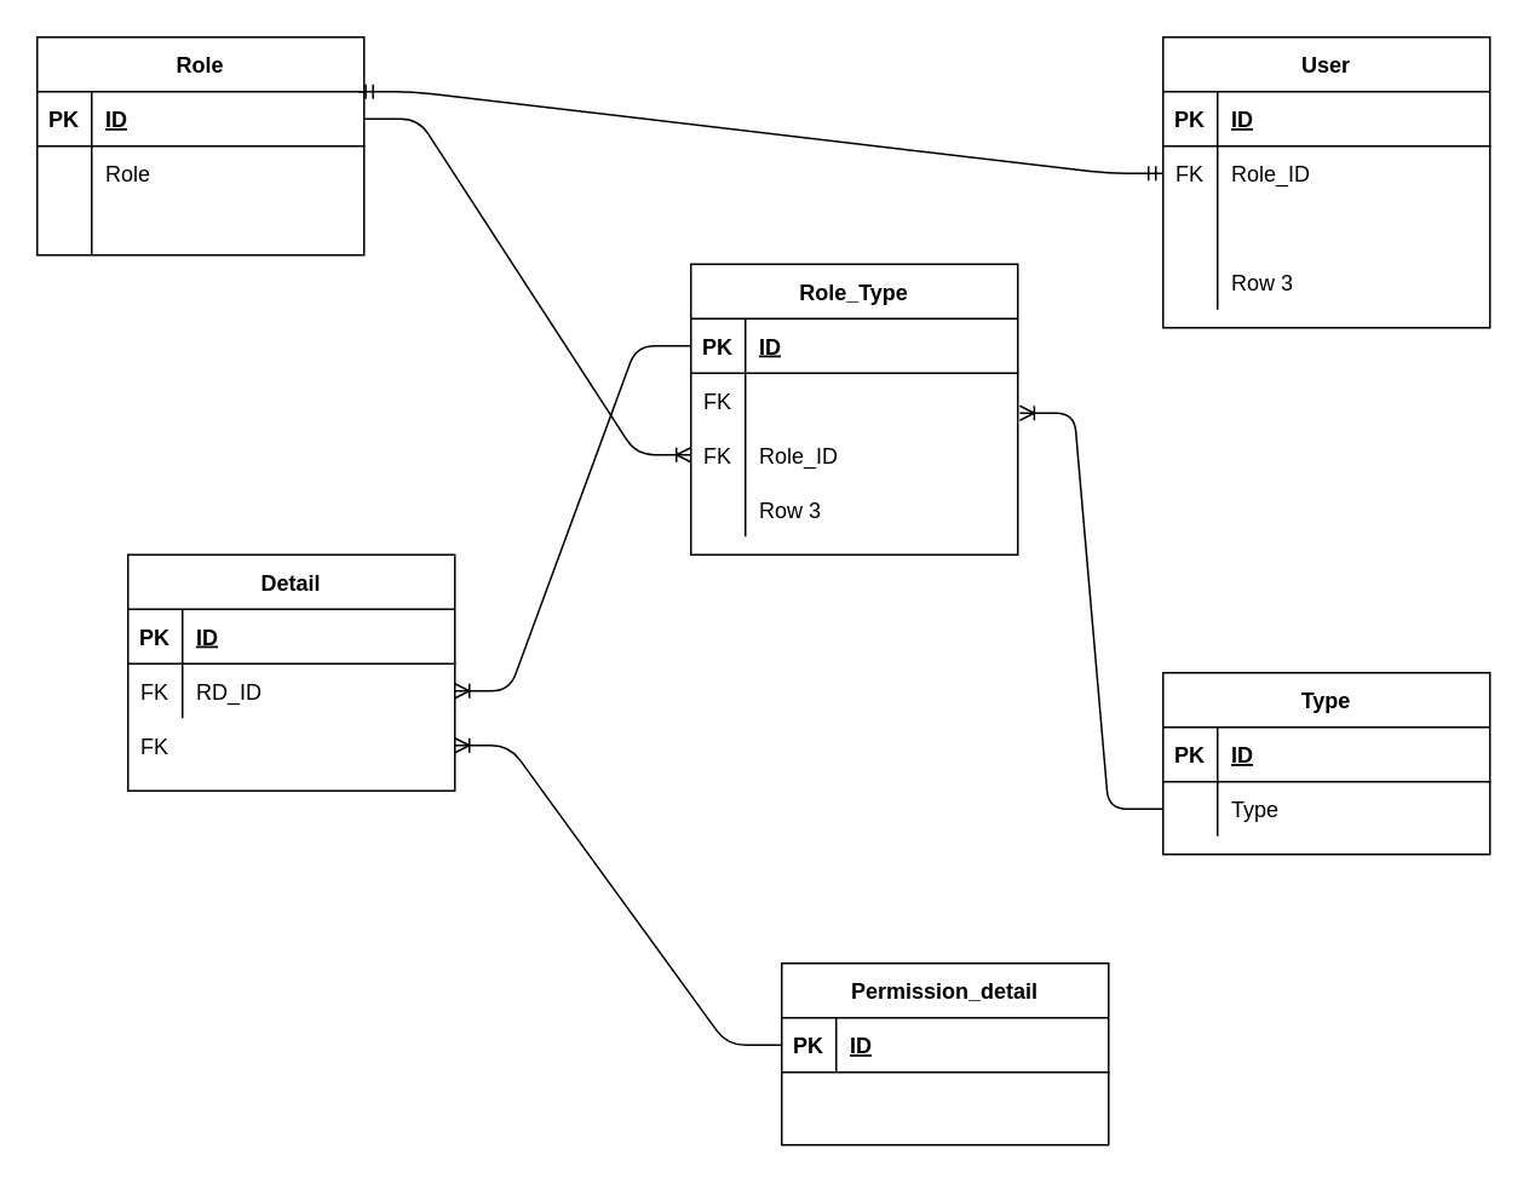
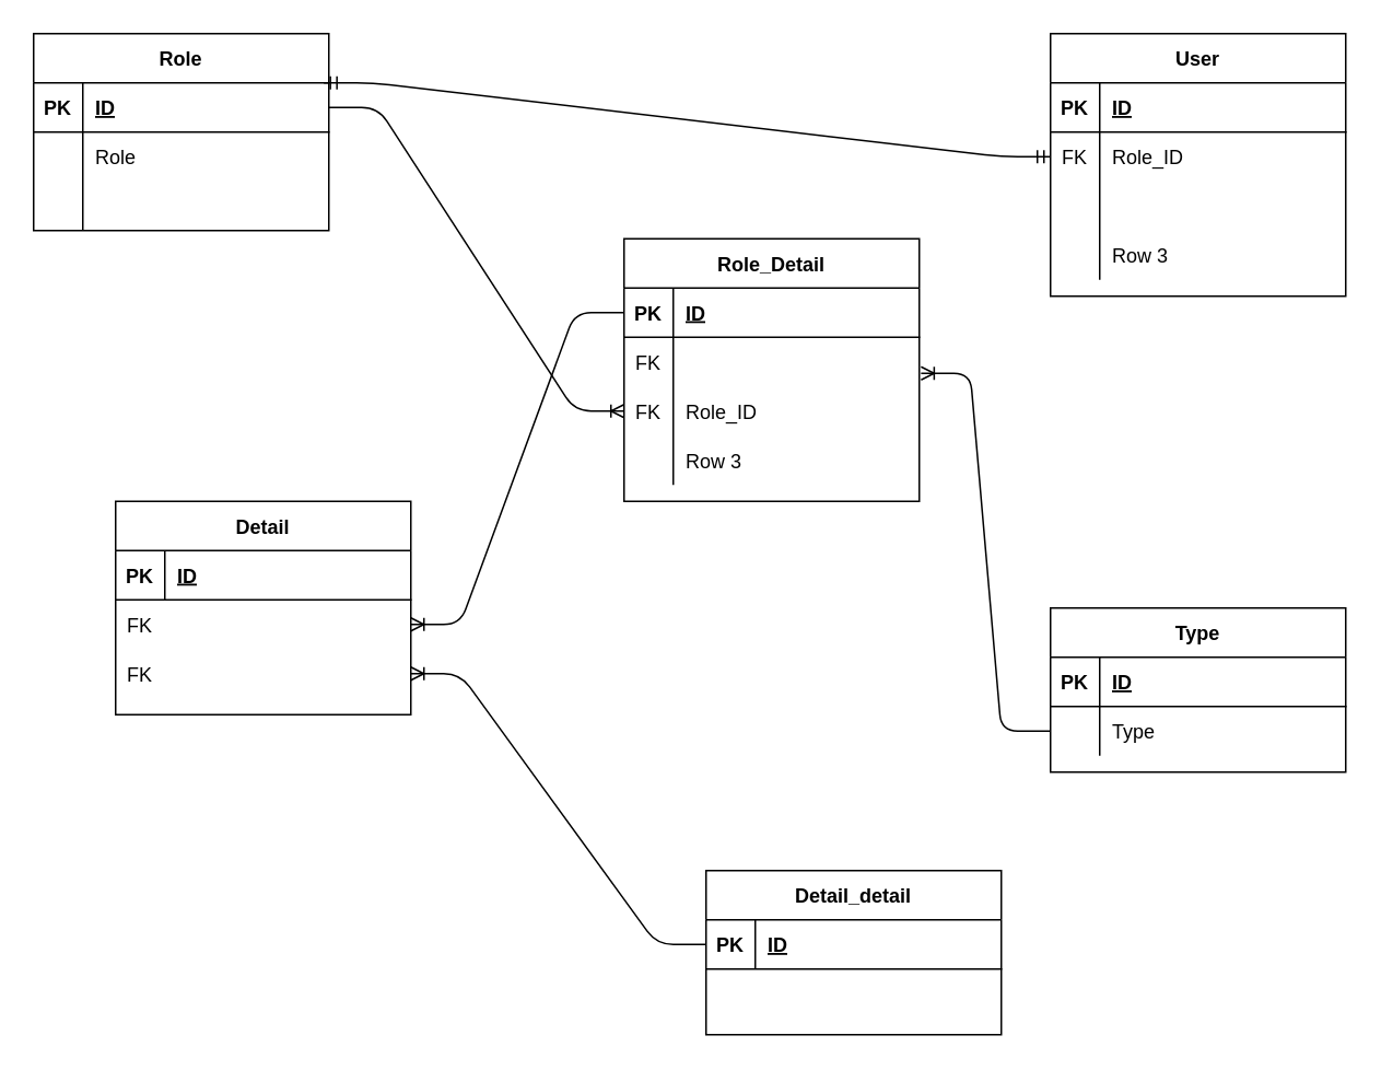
- <mxCell id="49" value="Role_Type" style="shape=table;startSize=30;container=1;collapsible=1;childLayout=tableLayout;fixedRows=1;rowLines=0;fontStyle=1;align=center;resizeLast=1;strokeWidth=1;" vertex="1" parent="1"><mxGeometry x="380" y="145" width="180" height="160" as="geometry" /></mxCell>
+ <mxCell id="49" value="Role_Detail" style="shape=table;startSize=30;container=1;collapsible=1;childLayout=tableLayout;fixedRows=1;rowLines=0;fontStyle=1;align=center;resizeLast=1;strokeWidth=1;" vertex="1" parent="1"><mxGeometry x="380" y="145" width="180" height="160" as="geometry" /></mxCell>
- <mxCell id="31" value="RD_ID" style="shape=partialRectangle;connectable=0;fillColor=none;top=0;left=0;bottom=0;right=0;align=left;spacingLeft=6;overflow=hidden;" vertex="1" parent="29"><mxGeometry x="30" width="150" height="30" as="geometry" /></mxCell>
- <mxCell id="41" value="Permission_detail" style="shape=table;startSize=30;container=1;collapsible=1;childLayout=tableLayout;fixedRows=1;rowLines=0;fontStyle=1;align=center;resizeLast=1;" vertex="1" parent="1"><mxGeometry x="430" y="530" width="180" height="100" as="geometry" /></mxCell>
+ <mxCell id="41" value="Detail_detail" style="shape=table;startSize=30;container=1;collapsible=1;childLayout=tableLayout;fixedRows=1;rowLines=0;fontStyle=1;align=center;resizeLast=1;" vertex="1" parent="1"><mxGeometry x="430" y="530" width="180" height="100" as="geometry" /></mxCell>
